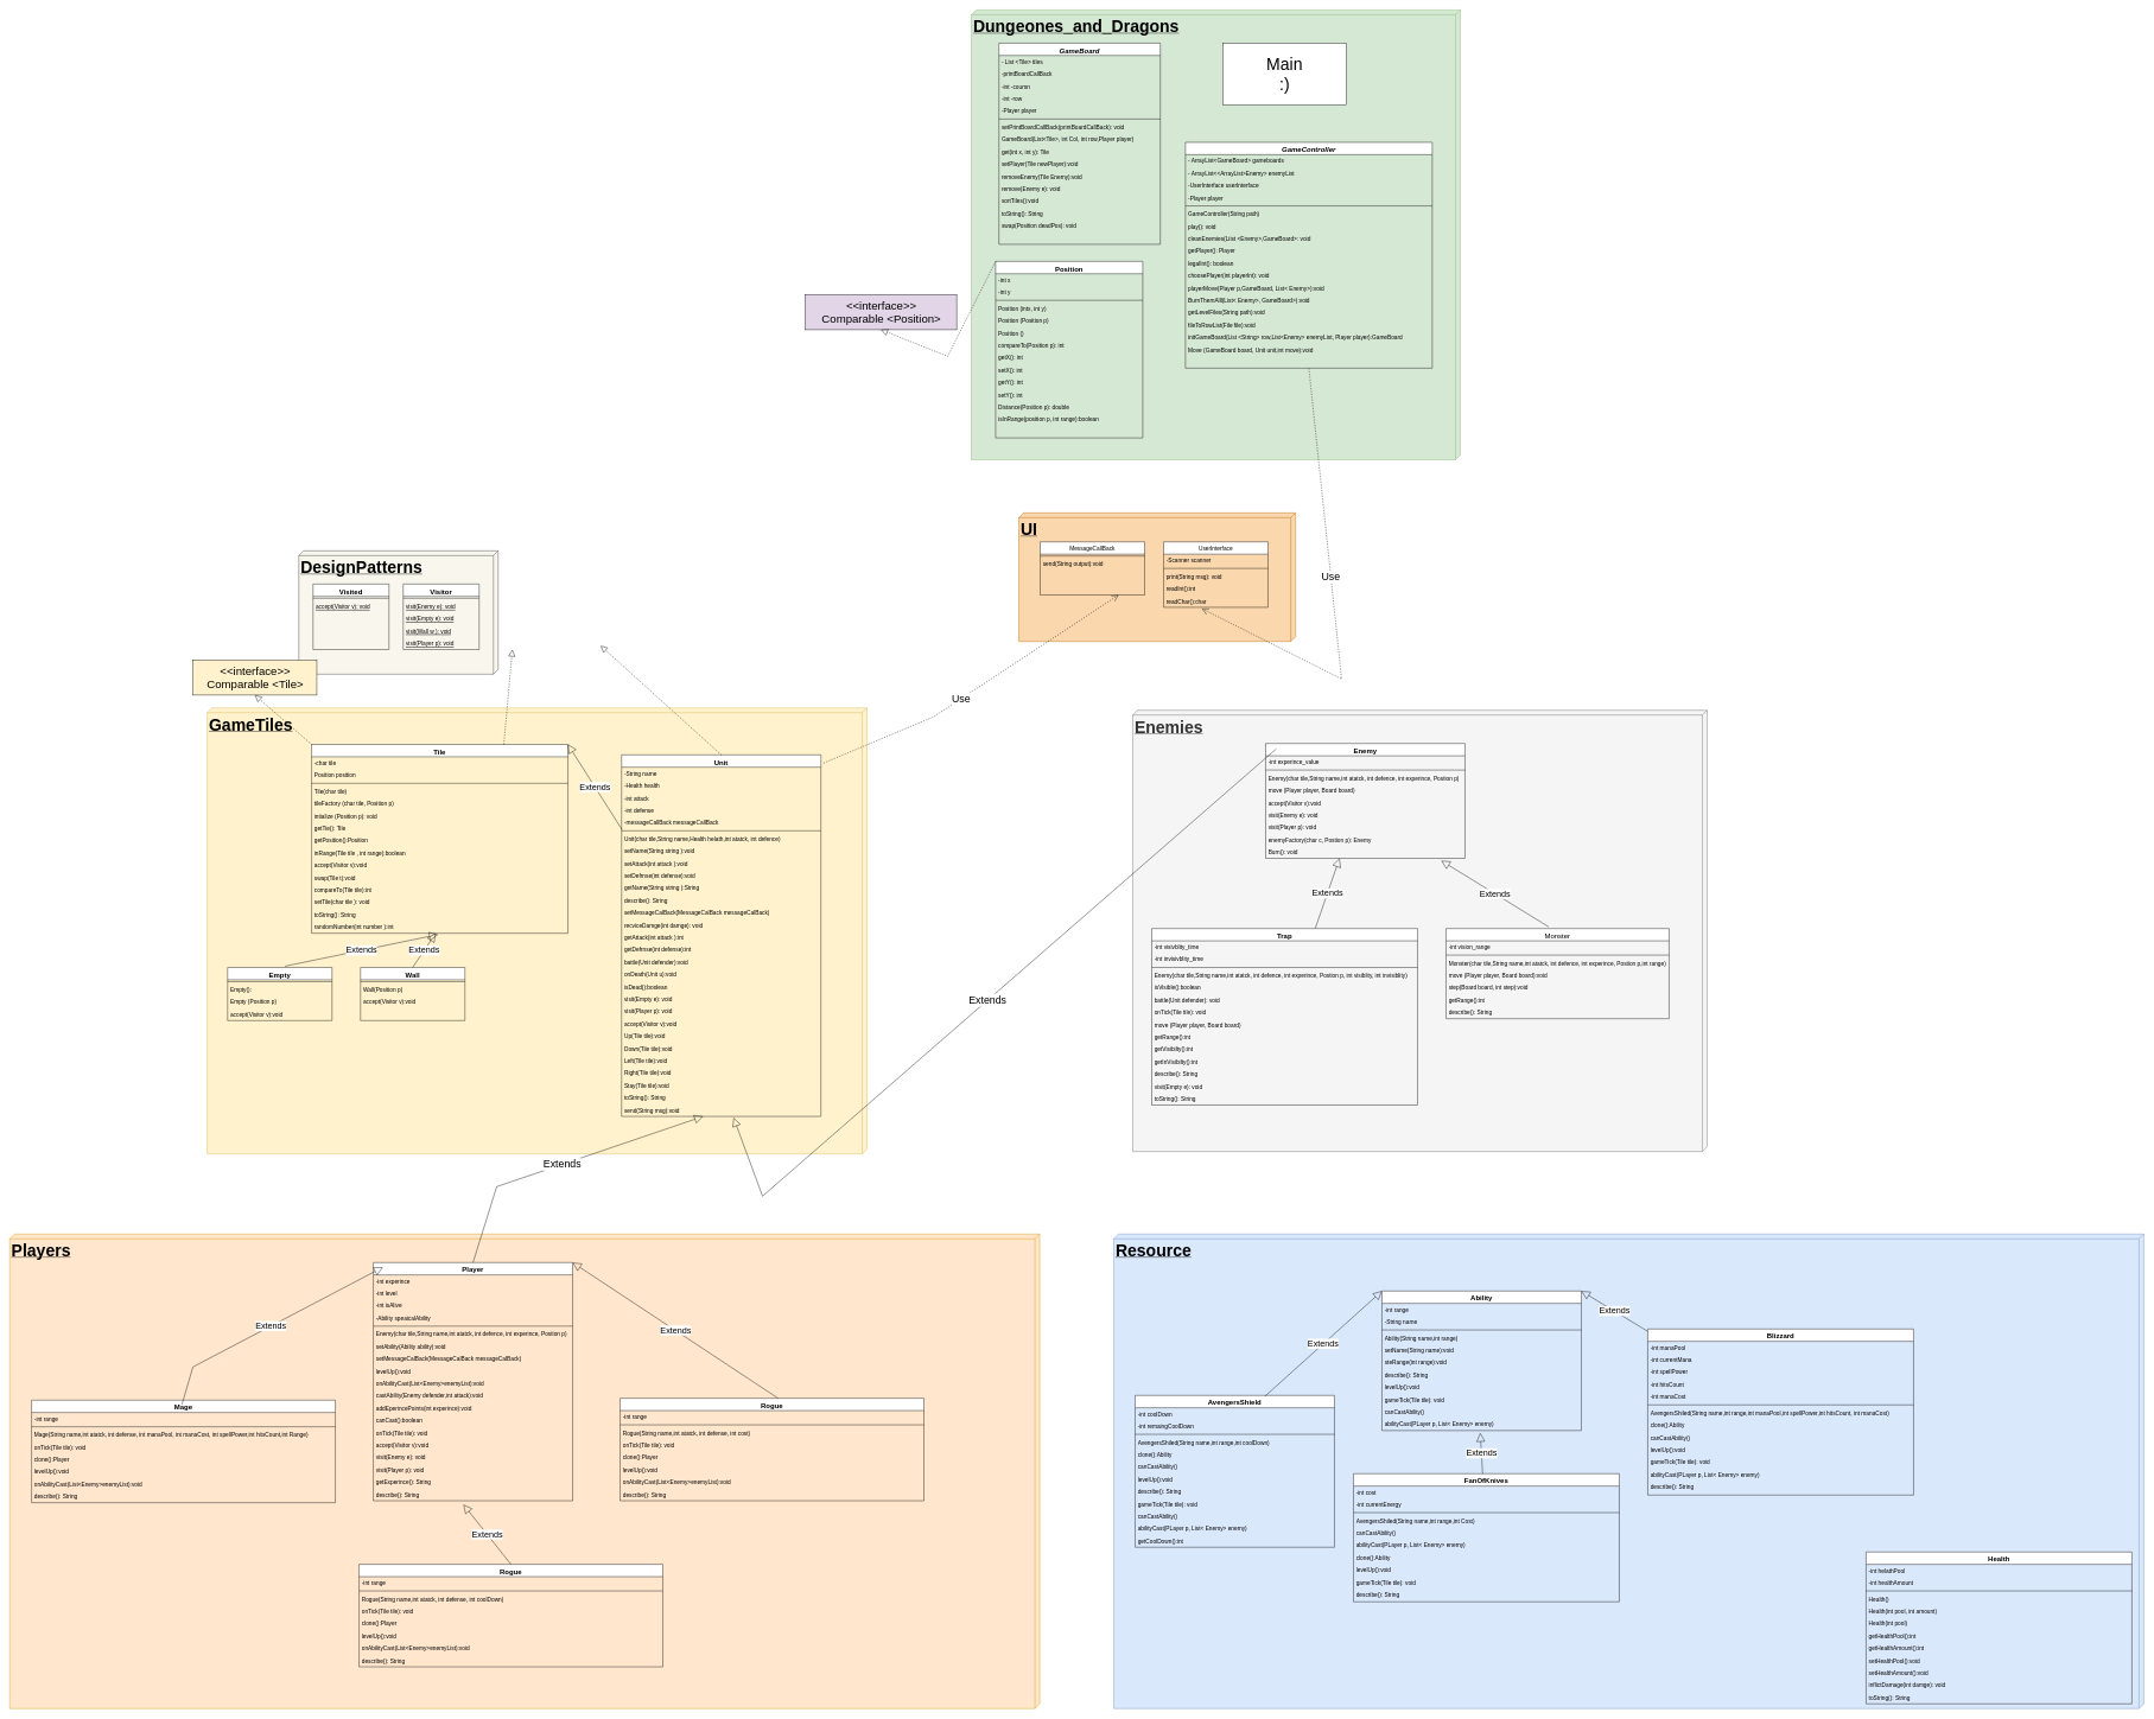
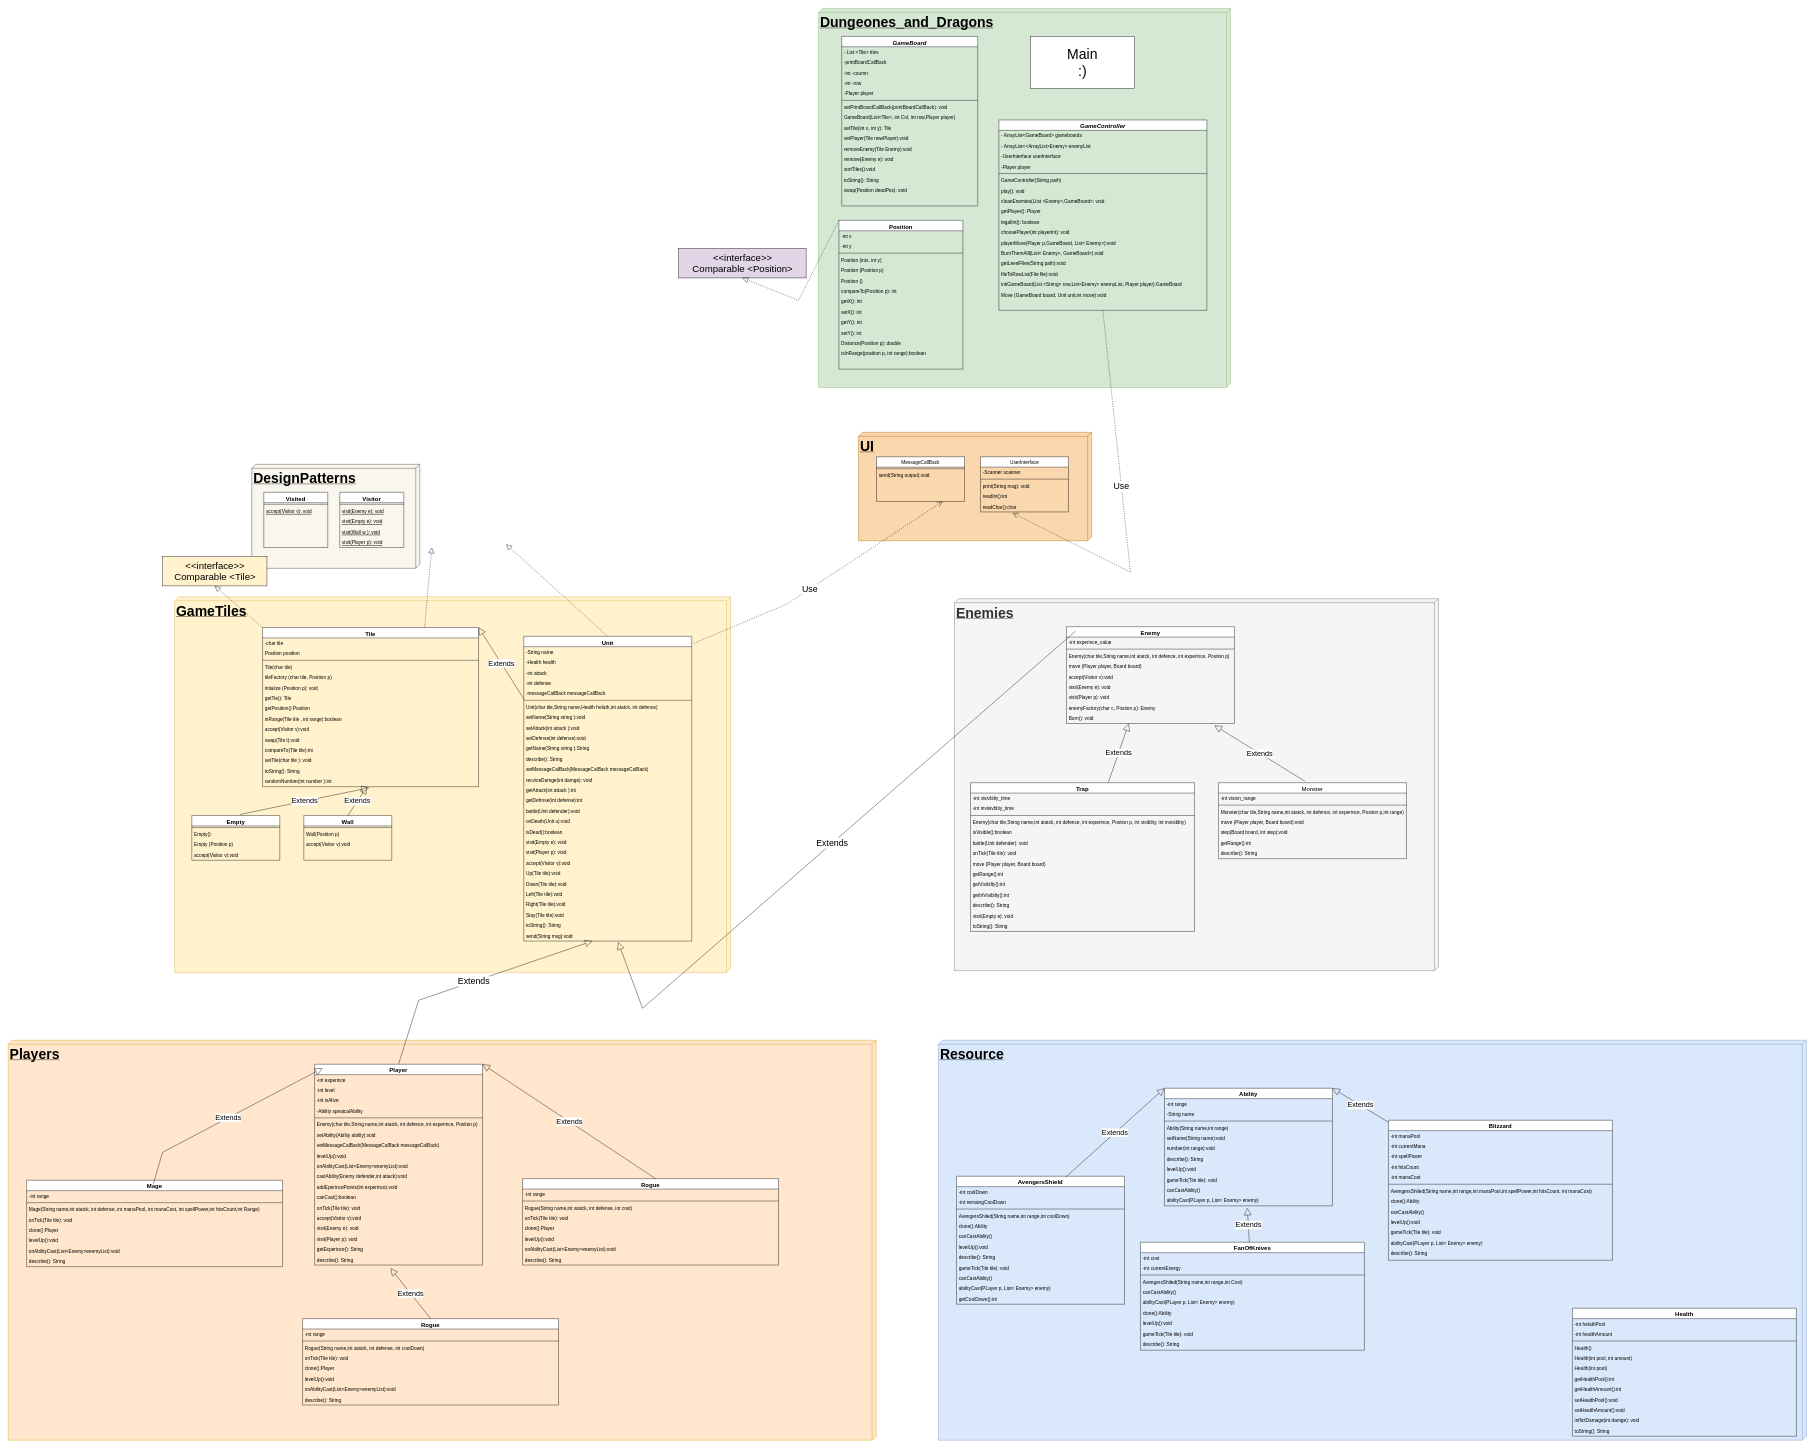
- <mxCell id="103" value="get(int x, int y): Tile" style="text;align=left;verticalAlign=top;spacingLeft=4;spacingRight=4;overflow=hidden;rotatable=0;points=[[0,0.5],[1,0.5]];portConstraint=eastwest;" vertex="1" parent="94"><mxGeometry y="216" width="340" height="26" as="geometry" /></mxCell>
+ <mxCell id="103" value="setTile(int x, int y): Tile" style="text;align=left;verticalAlign=top;spacingLeft=4;spacingRight=4;overflow=hidden;rotatable=0;points=[[0,0.5],[1,0.5]];portConstraint=eastwest;" vertex="1" parent="94"><mxGeometry y="216" width="340" height="26" as="geometry" /></mxCell>
- <mxCell id="214" value="steRange(int range):void" style="text;align=left;verticalAlign=top;spacingLeft=4;spacingRight=4;overflow=hidden;rotatable=0;points=[[0,0.5],[1,0.5]];portConstraint=eastwest;" vertex="1" parent="208"><mxGeometry y="138" width="420" height="26" as="geometry" /></mxCell>
+ <mxCell id="214" value="number(int range):void" style="text;align=left;verticalAlign=top;spacingLeft=4;spacingRight=4;overflow=hidden;rotatable=0;points=[[0,0.5],[1,0.5]];portConstraint=eastwest;" vertex="1" parent="208"><mxGeometry y="138" width="420" height="26" as="geometry" /></mxCell>
